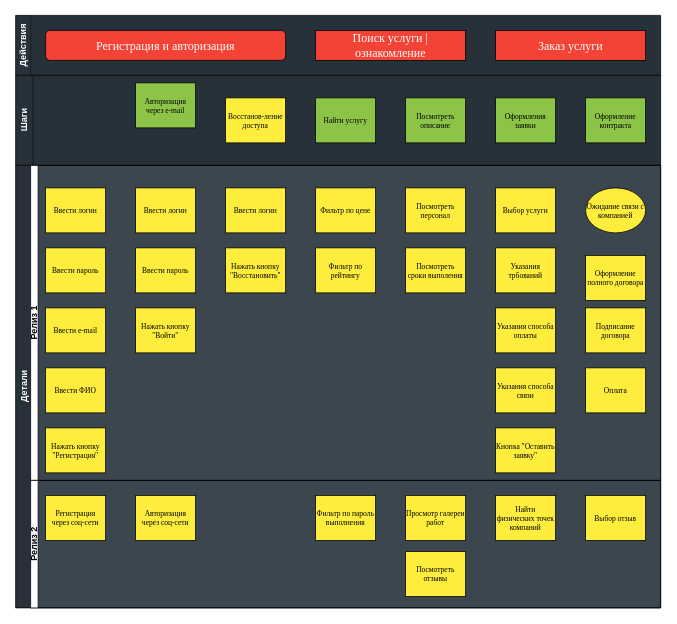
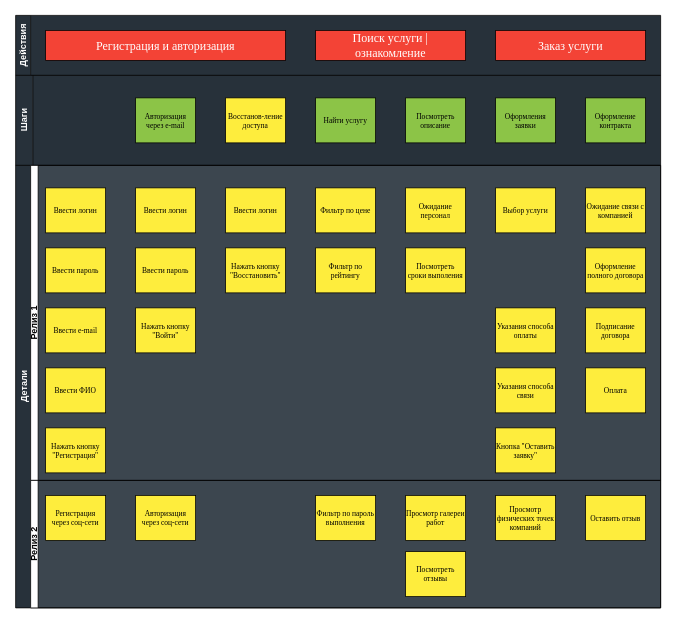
- <mxCell id="3" value="Регистрация и авторизация" style="whiteSpace=wrap;html=1;strokeColor=#000000;fillColor=#f34336;fontColor=#ffffff;fontSize=16;fontFamily=Comic Sans MS;rounded=1;" parent="2" vertex="1"><mxGeometry x="40" y="20" width="320" height="40" as="geometry" /></mxCell>
+ <mxCell id="3" value="Регистрация и авторизация" style="rounded=0;whiteSpace=wrap;html=1;strokeColor=#000000;fillColor=#f34336;fontColor=#ffffff;fontSize=16;fontFamily=Comic Sans MS;" parent="2" vertex="1"><mxGeometry x="40" y="20" width="320" height="40" as="geometry" /></mxCell>
- <mxCell id="7" value="Авторизация через e-mail" style="rounded=0;whiteSpace=wrap;html=1;fontSize=10;fillColor=#8CC447;fontFamily=Comic Sans MS;" parent="6" vertex="1"><mxGeometry x="160" y="10" width="80" height="60" as="geometry" /></mxCell>
+ <mxCell id="7" value="Авторизация через e-mail" style="rounded=0;whiteSpace=wrap;html=1;fontSize=10;fillColor=#8CC447;fontFamily=Comic Sans MS;" parent="6" vertex="1"><mxGeometry x="160" y="30" width="80" height="60" as="geometry" /></mxCell>
- <mxCell id="25" value="Посмотреть персонал" style="rounded=0;whiteSpace=wrap;html=1;fontSize=10;fillColor=#FEED3D;fontFamily=Comic Sans MS;" vertex="1" parent="14"><mxGeometry x="500" y="30" width="80" height="60" as="geometry" /></mxCell>
+ <mxCell id="25" value="Ожидание персонал" style="rounded=0;whiteSpace=wrap;html=1;fontSize=10;fillColor=#FEED3D;fontFamily=Comic Sans MS;" vertex="1" parent="14"><mxGeometry x="500" y="30" width="80" height="60" as="geometry" /></mxCell>
- <mxCell id="21" value="Ожидание связи с компанией" style="ellipse;whiteSpace=wrap;html=1;fontSize=10;fillColor=#FEED3D;fontFamily=Comic Sans MS;" vertex="1" parent="14"><mxGeometry x="740" y="30" width="80" height="60" as="geometry" /></mxCell>
+ <mxCell id="21" value="Ожидание связи с компанией" style="rounded=0;whiteSpace=wrap;html=1;fontSize=10;fillColor=#FEED3D;fontFamily=Comic Sans MS;" vertex="1" parent="14"><mxGeometry x="740" y="30" width="80" height="60" as="geometry" /></mxCell>
- <mxCell id="19" value="Указания трбований" style="rounded=0;whiteSpace=wrap;html=1;fontSize=10;fillColor=#FEED3D;fontFamily=Comic Sans MS;" vertex="1" parent="14"><mxGeometry x="620" y="110" width="80" height="60" as="geometry" /></mxCell>
- <mxCell id="22" value="Оформление полного договора" style="rounded=0;whiteSpace=wrap;html=1;fontSize=10;fillColor=#FEED3D;fontFamily=Comic Sans MS;" vertex="1" parent="14"><mxGeometry x="740" y="120" width="80" height="60" as="geometry" /></mxCell>
+ <mxCell id="22" value="Оформление полного договора" style="rounded=0;whiteSpace=wrap;html=1;fontSize=10;fillColor=#FEED3D;fontFamily=Comic Sans MS;" vertex="1" parent="14"><mxGeometry x="740" y="110" width="80" height="60" as="geometry" /></mxCell>
- <mxCell id="40" value="Найти физических точек компаний" style="rounded=0;whiteSpace=wrap;html=1;fontSize=10;fillColor=#FEED3D;fontFamily=Comic Sans MS;" vertex="1" parent="38"><mxGeometry x="620" y="20" width="80" height="60" as="geometry" /></mxCell>
+ <mxCell id="40" value="Просмотр физических точек компаний" style="rounded=0;whiteSpace=wrap;html=1;fontSize=10;fillColor=#FEED3D;fontFamily=Comic Sans MS;" vertex="1" parent="38"><mxGeometry x="620" y="20" width="80" height="60" as="geometry" /></mxCell>
- <mxCell id="44" value="Выбор отзыв" style="rounded=0;whiteSpace=wrap;html=1;fontSize=10;fillColor=#FEED3D;fontFamily=Comic Sans MS;" vertex="1" parent="38"><mxGeometry x="740" y="20" width="80" height="60" as="geometry" /></mxCell>
+ <mxCell id="44" value="Оставить отзыв" style="rounded=0;whiteSpace=wrap;html=1;fontSize=10;fillColor=#FEED3D;fontFamily=Comic Sans MS;" vertex="1" parent="38"><mxGeometry x="740" y="20" width="80" height="60" as="geometry" /></mxCell>
